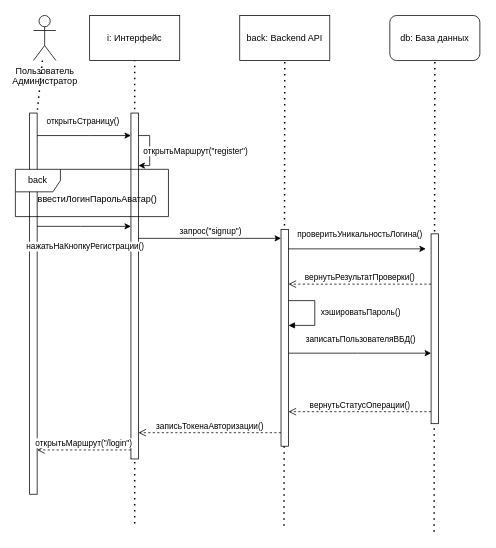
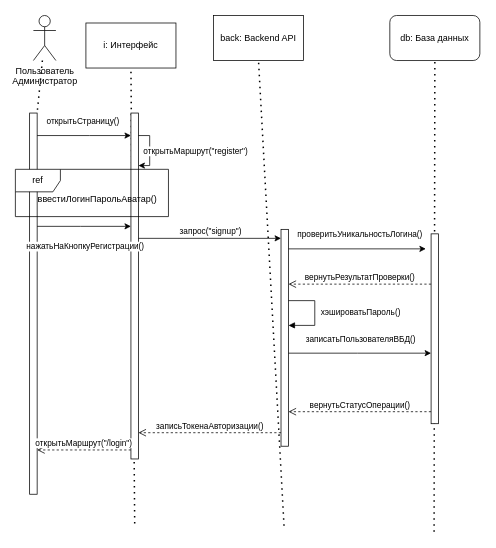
- <mxCell id="6" value="i: Интерфейс" style="rounded=0;whiteSpace=wrap;html=1;" parent="1" vertex="1"><mxGeometry x="119" y="20" width="120" height="60" as="geometry" /></mxCell>
+ <mxCell id="6" value="i: Интерфейс" style="rounded=0;whiteSpace=wrap;html=1;" parent="1" vertex="1"><mxGeometry x="114" y="30" width="120" height="60" as="geometry" /></mxCell>
- <mxCell id="9" value="back: Backend API" style="rounded=0;whiteSpace=wrap;html=1;" parent="1" vertex="1"><mxGeometry x="319" y="20" width="120" height="60" as="geometry" /></mxCell>
+ <mxCell id="9" value="back: Backend API" style="rounded=0;whiteSpace=wrap;html=1;" parent="1" vertex="1"><mxGeometry x="284" y="20" width="120" height="60" as="geometry" /></mxCell>
- <mxCell id="30" value="back" style="shape=umlFrame;whiteSpace=wrap;html=1;pointerEvents=0;labelBackgroundColor=default;" parent="1" vertex="1"><mxGeometry x="20" y="225" width="204" height="63" as="geometry" /></mxCell>
+ <mxCell id="30" value="ref" style="shape=umlFrame;whiteSpace=wrap;html=1;pointerEvents=0;labelBackgroundColor=default;" parent="1" vertex="1"><mxGeometry x="20" y="225" width="204" height="63" as="geometry" /></mxCell>
